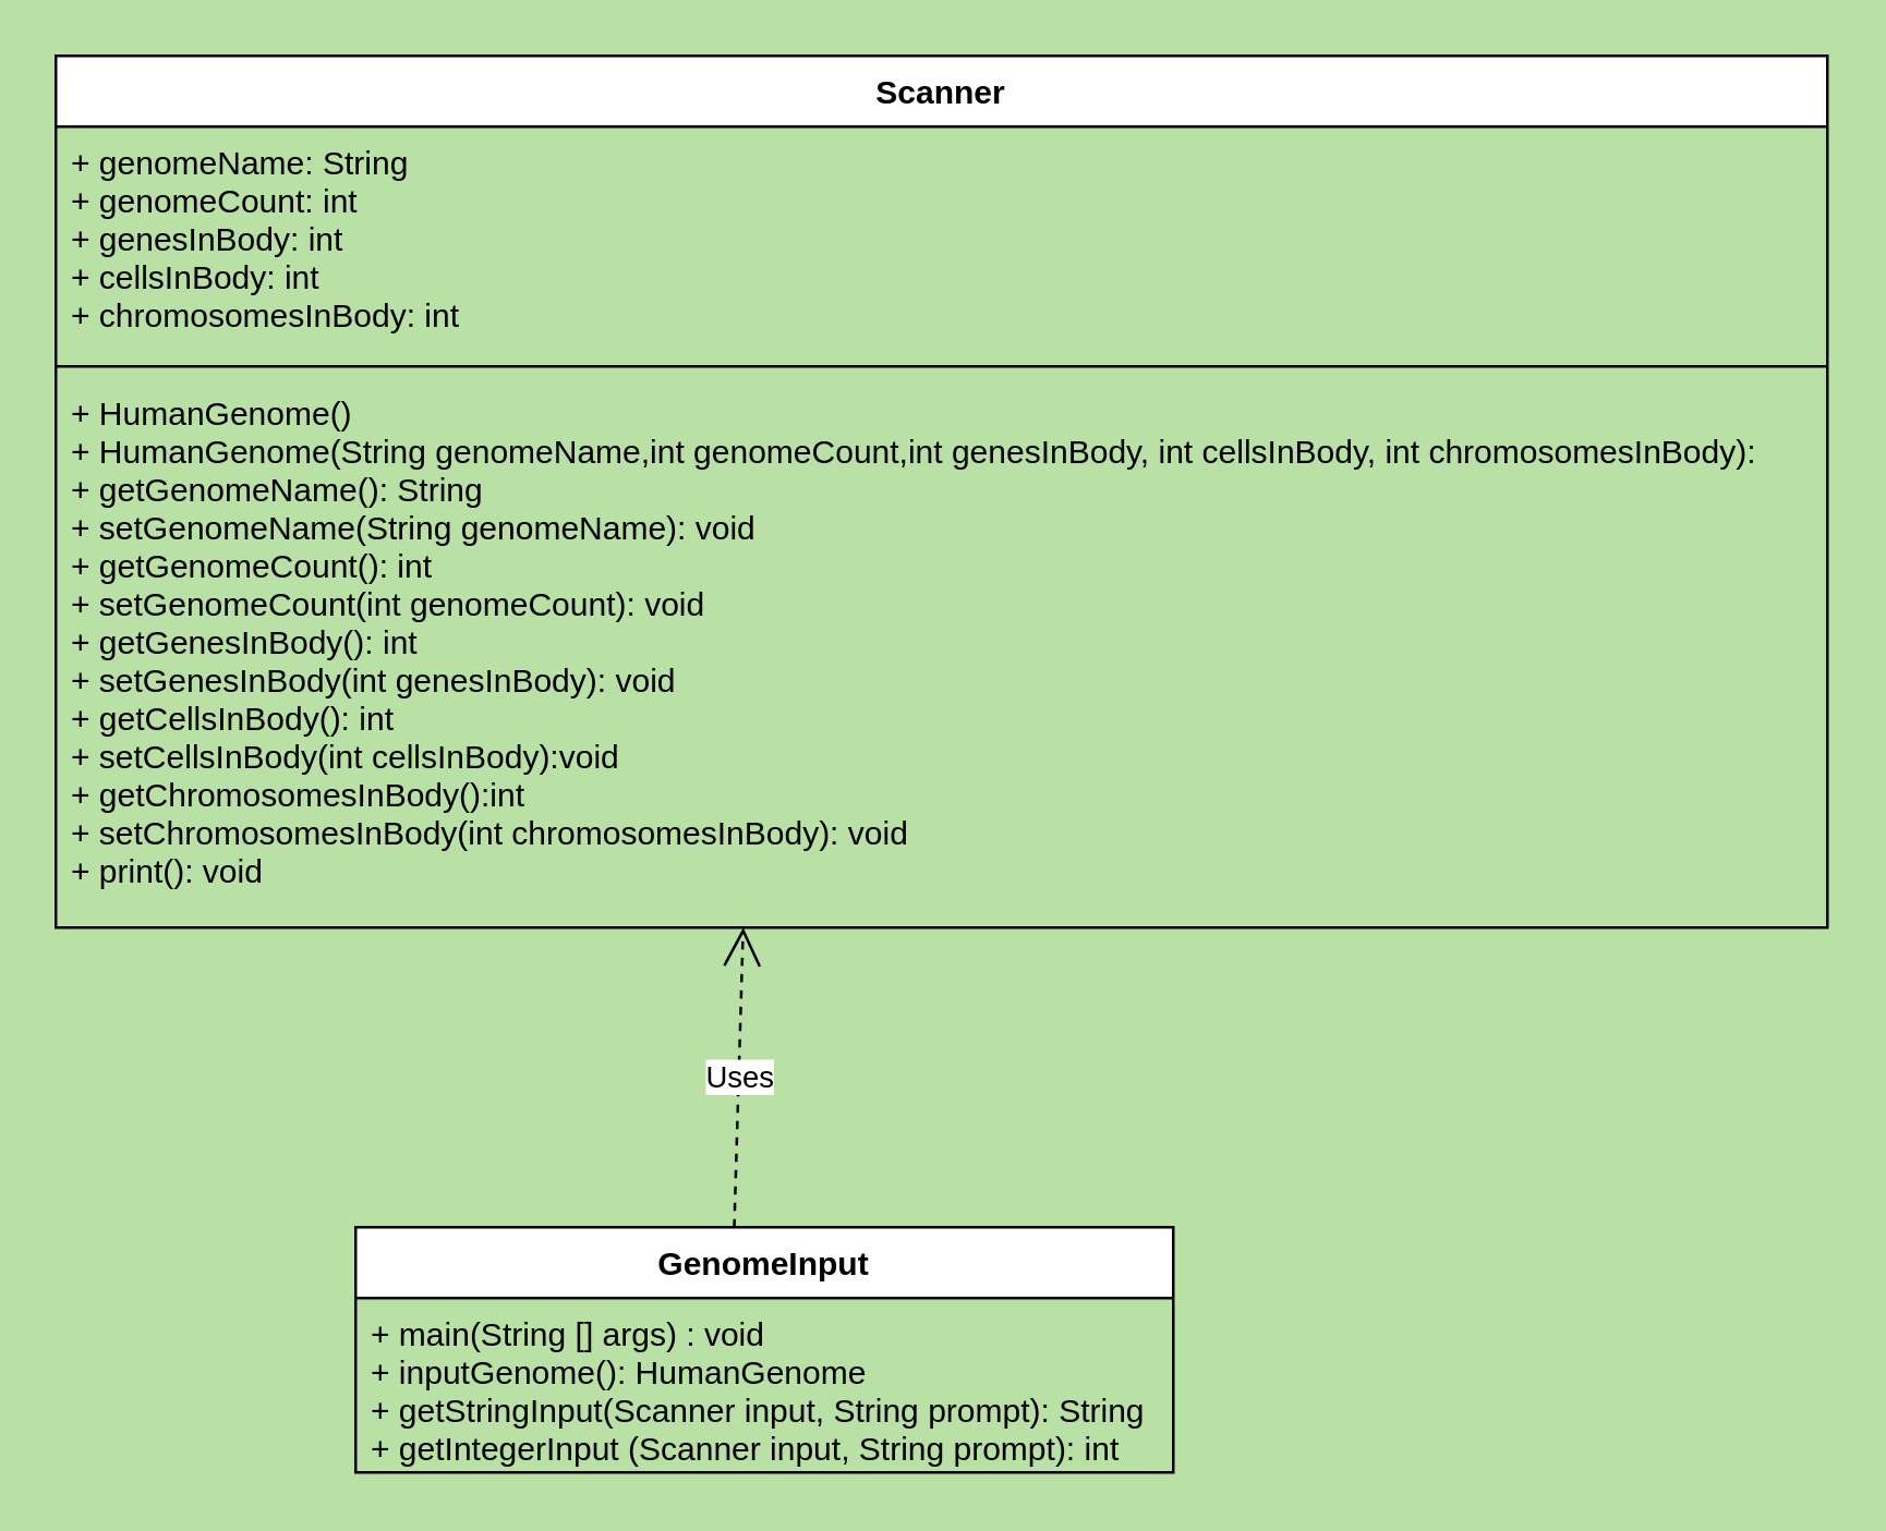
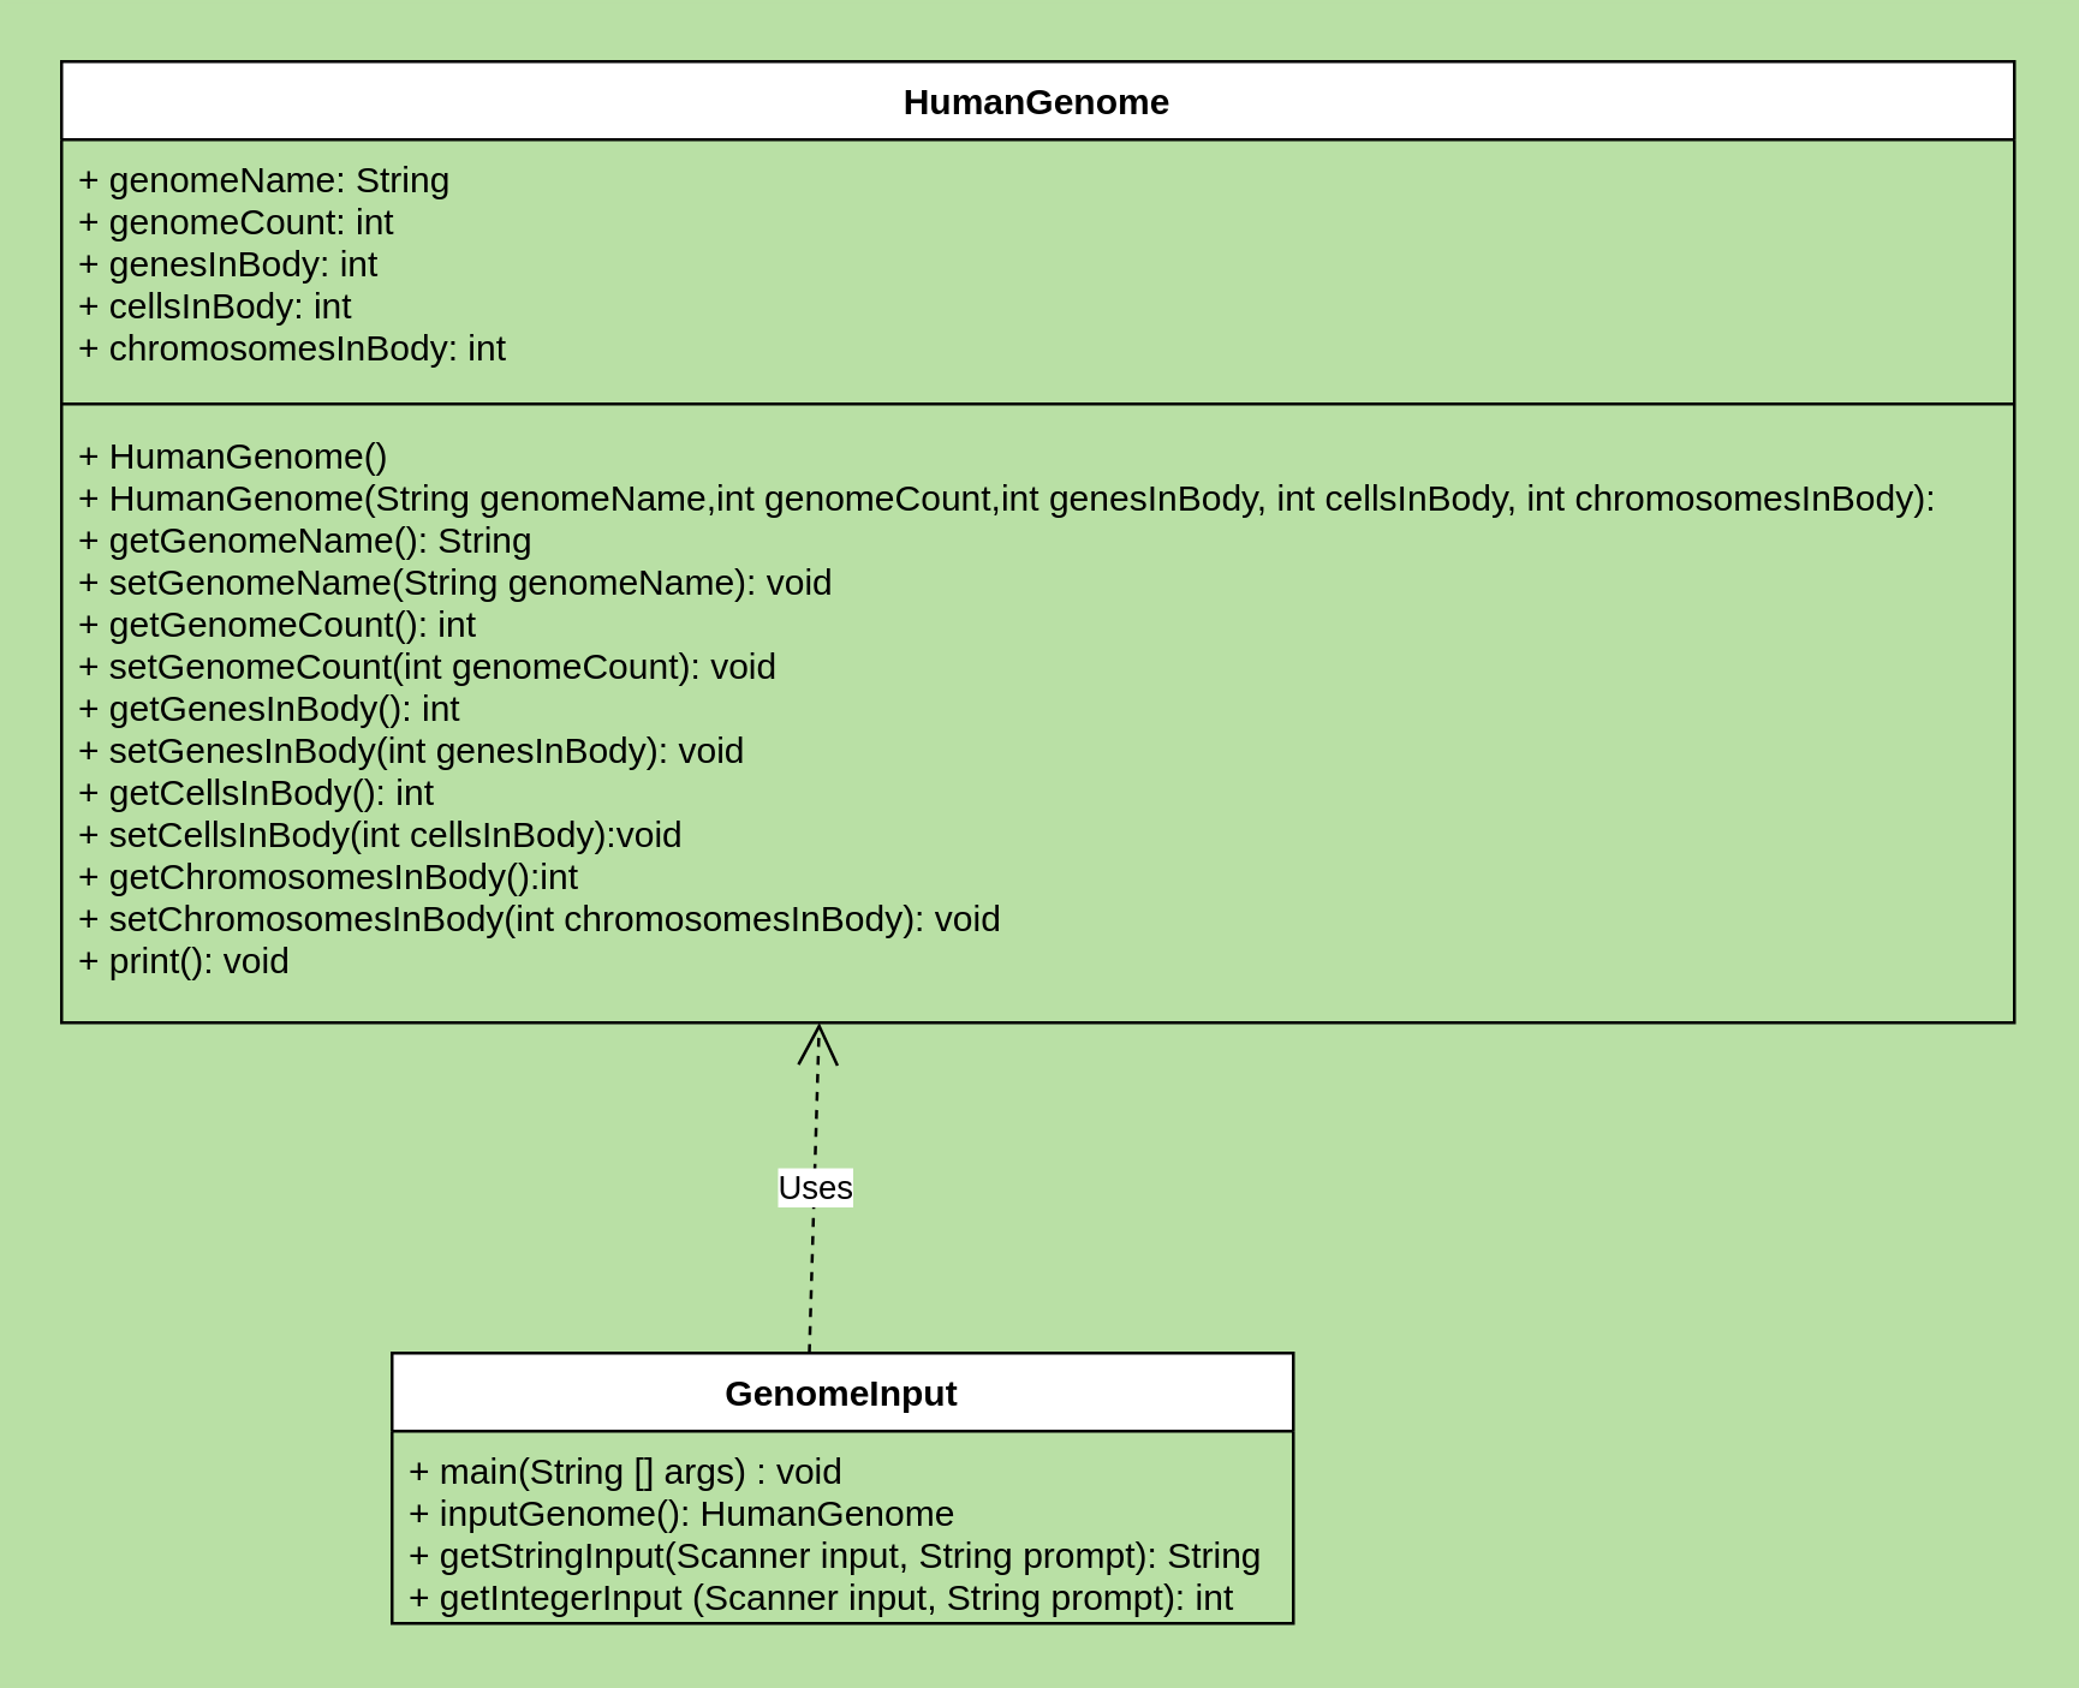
- <mxCell id="2" value="Scanner" style="swimlane;fontStyle=1;align=center;verticalAlign=top;childLayout=stackLayout;horizontal=1;startSize=26;horizontalStack=0;resizeParent=1;resizeParentMax=0;resizeLast=0;collapsible=1;marginBottom=0;" vertex="1" parent="1"><mxGeometry x="20" y="20" width="650" height="320" as="geometry" /></mxCell>
+ <mxCell id="2" value="HumanGenome" style="swimlane;fontStyle=1;align=center;verticalAlign=top;childLayout=stackLayout;horizontal=1;startSize=26;horizontalStack=0;resizeParent=1;resizeParentMax=0;resizeLast=0;collapsible=1;marginBottom=0;" vertex="1" parent="1"><mxGeometry x="20" y="20" width="650" height="320" as="geometry" /></mxCell>
